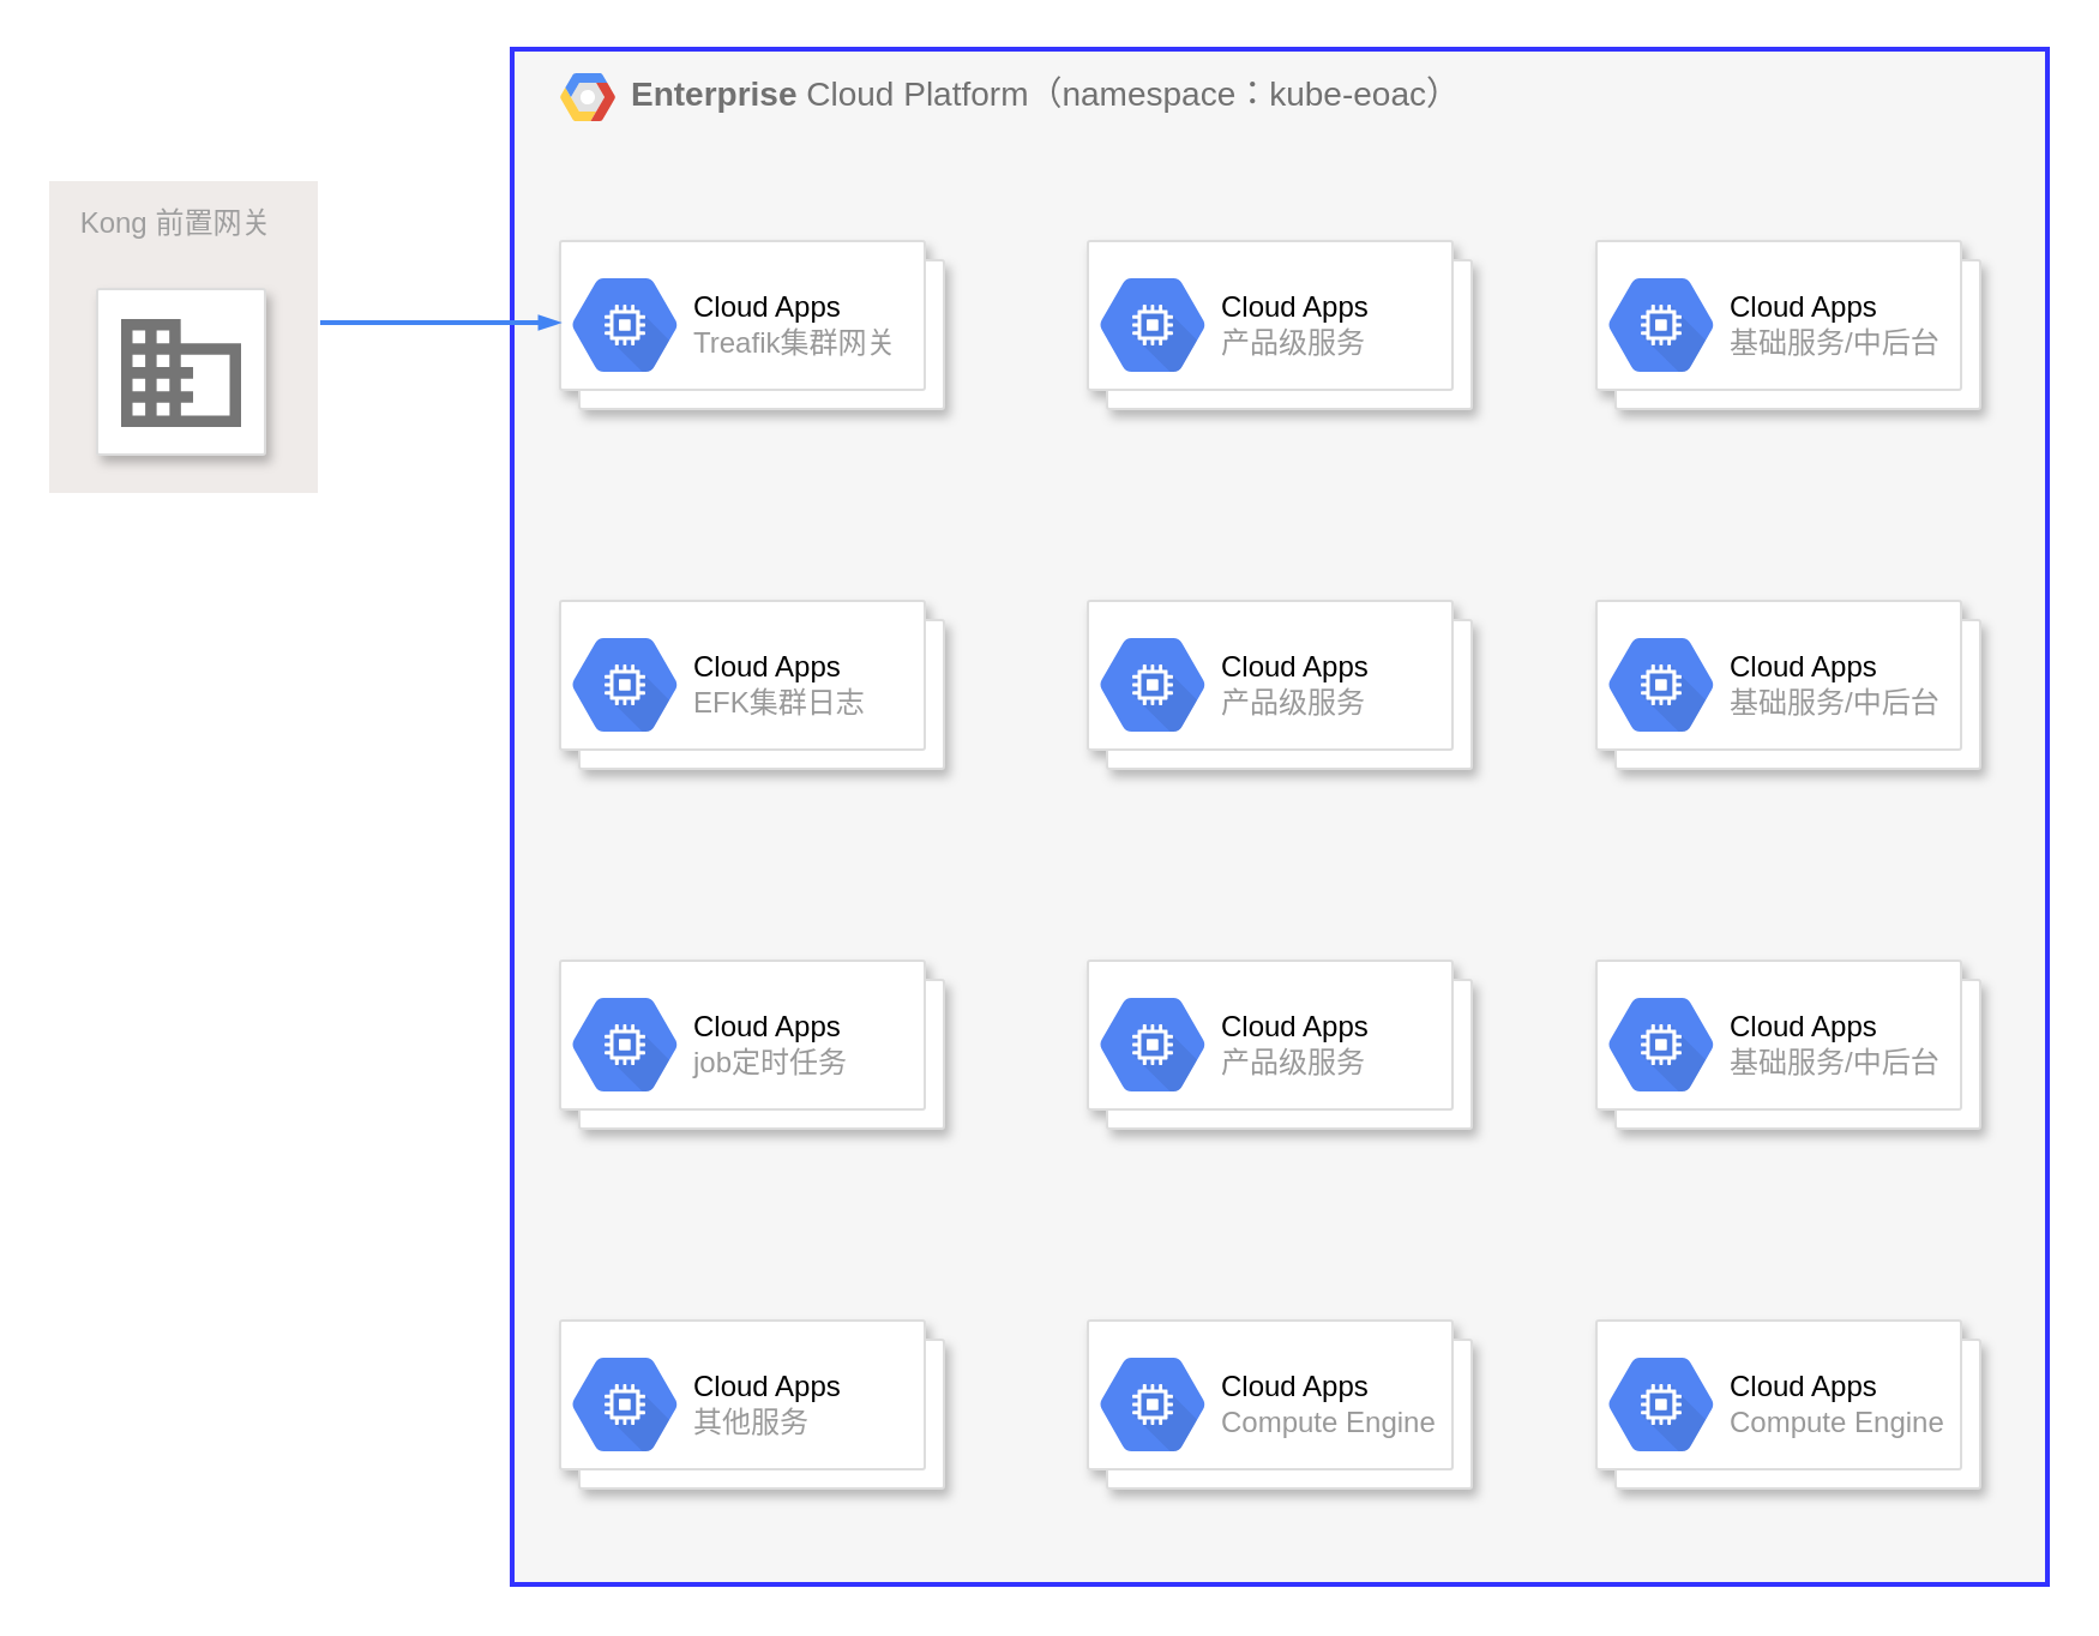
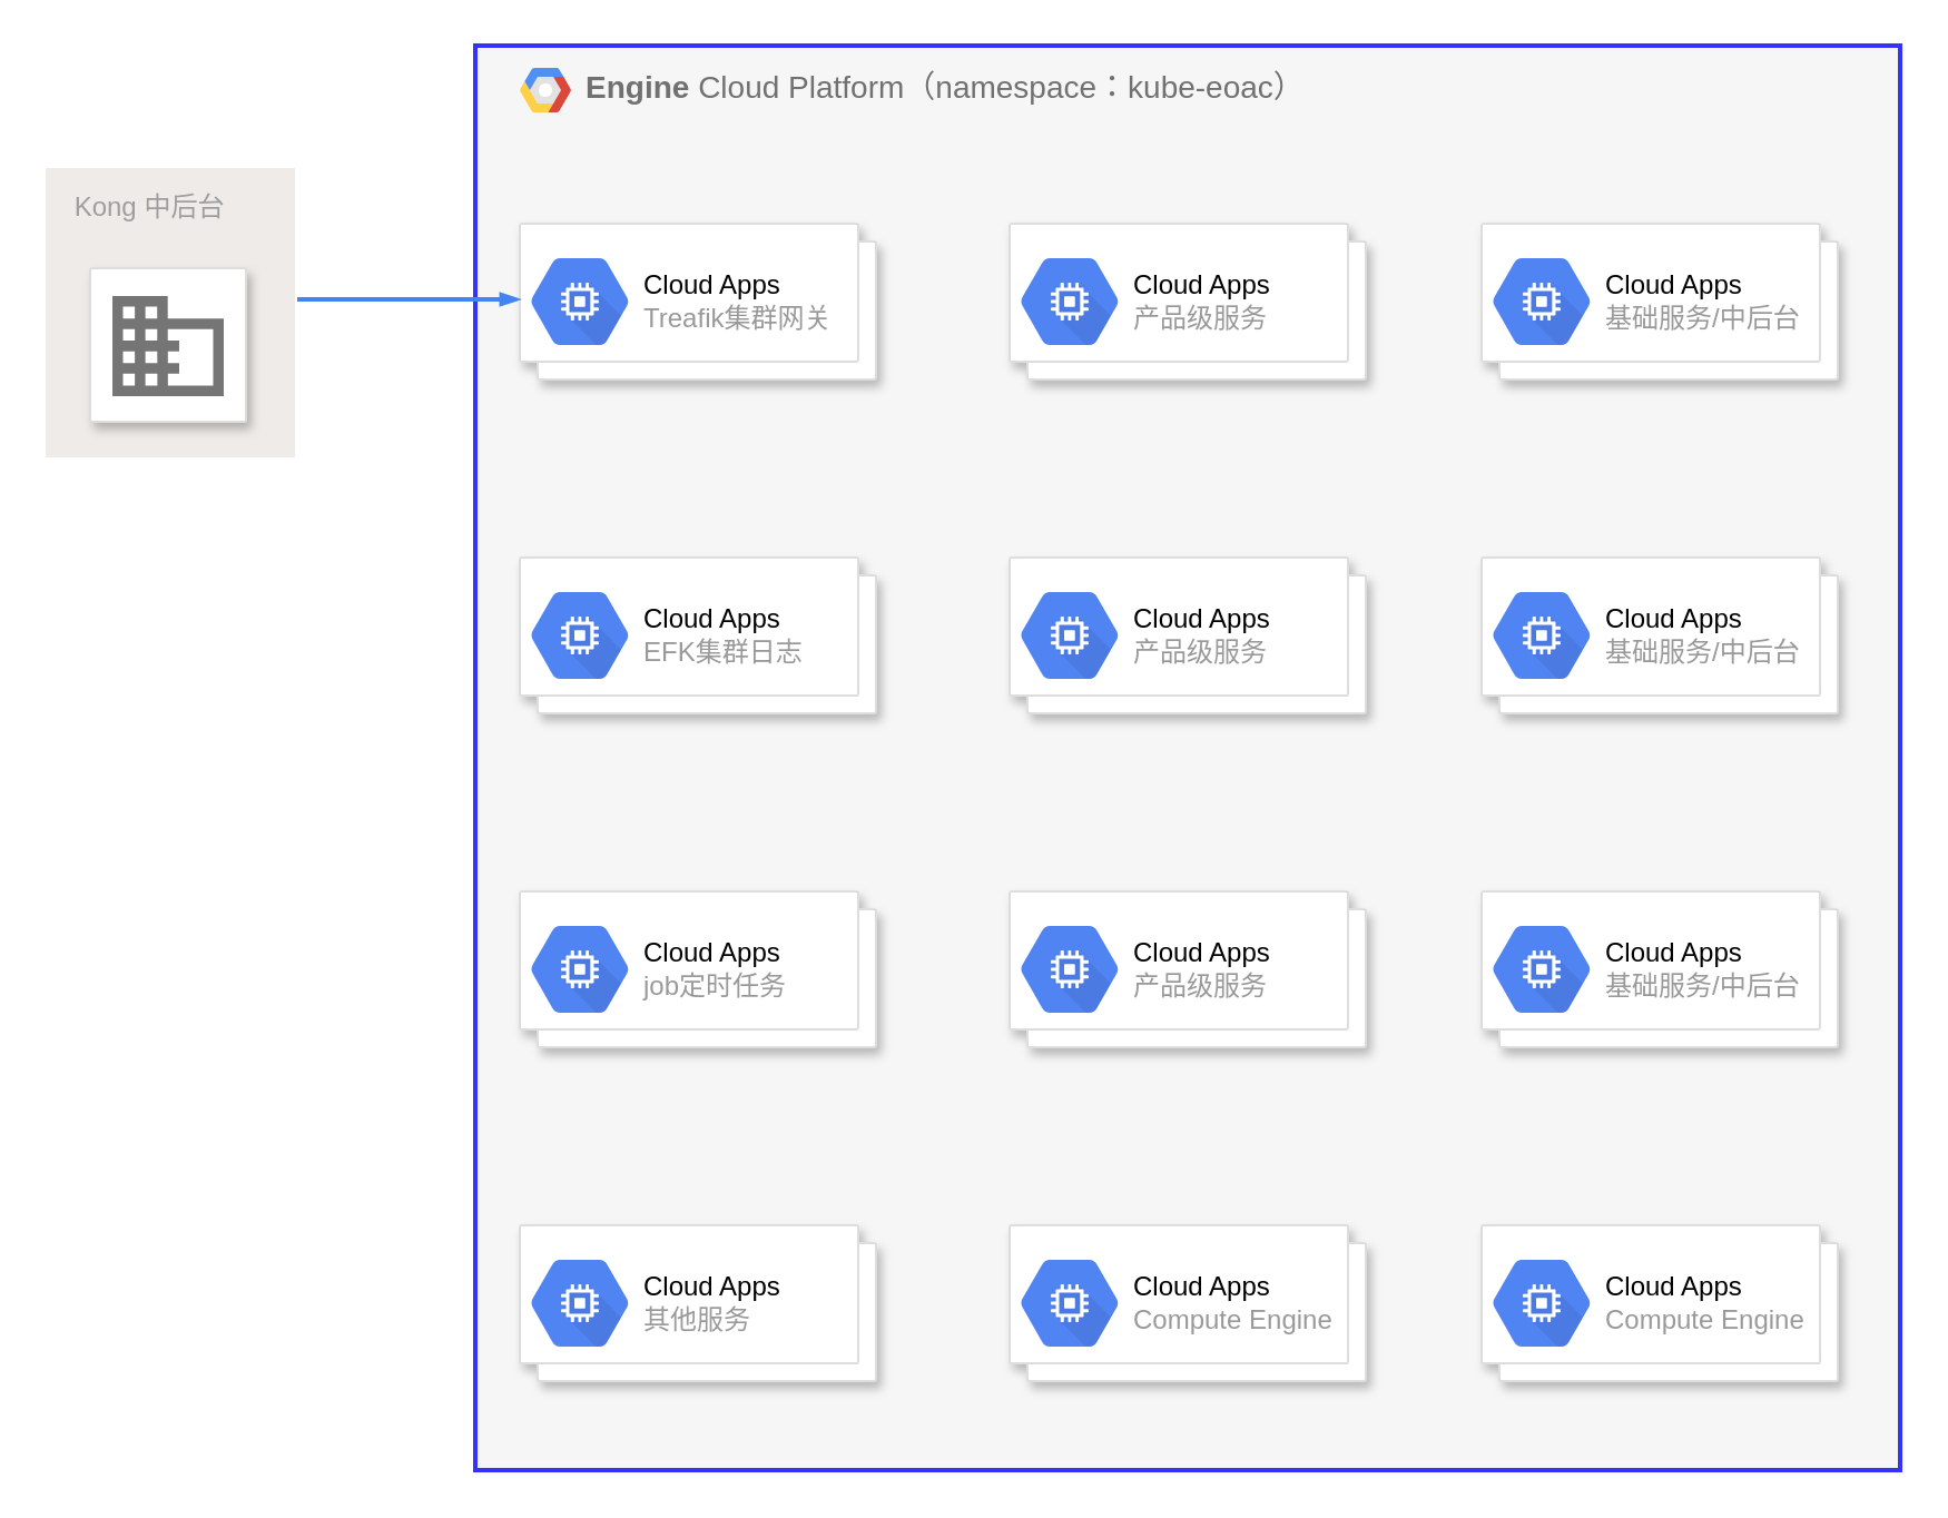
- <mxCell id="2" value="&lt;b&gt;Enterprise&amp;nbsp;&lt;/b&gt;Cloud Platform（namespace：kube-eoac）" style="fillColor=#F6F6F6;strokeColor=#3333FF;shadow=0;gradientColor=none;fontSize=14;align=left;spacing=10;fontColor=#717171;9E9E9E;verticalAlign=top;spacingTop=-4;fontStyle=0;spacingLeft=40;html=1;strokeWidth=2;" parent="1" vertex="1"><mxGeometry x="213" y="20" width="640" height="640" as="geometry" /></mxCell>
+ <mxCell id="2" value="&lt;b&gt;Engine&amp;nbsp;&lt;/b&gt;Cloud Platform（namespace：kube-eoac）" style="fillColor=#F6F6F6;strokeColor=#3333FF;shadow=0;gradientColor=none;fontSize=14;align=left;spacing=10;fontColor=#717171;9E9E9E;verticalAlign=top;spacingTop=-4;fontStyle=0;spacingLeft=40;html=1;strokeWidth=2;" parent="1" vertex="1"><mxGeometry x="213" y="20" width="640" height="640" as="geometry" /></mxCell>
- <mxCell id="28" value="&amp;nbsp;Kong 前置网关&lt;br&gt;" style="rounded=1;absoluteArcSize=1;arcSize=0;html=1;strokeColor=none;gradientColor=none;shadow=0;dashed=0;fontSize=12;fontColor=#9E9E9E;align=left;verticalAlign=top;spacing=10;spacingTop=-4;fillColor=#EFEBE9;" parent="1" vertex="1"><mxGeometry x="20" y="75" width="112" height="130" as="geometry" /></mxCell>
+ <mxCell id="28" value="&amp;nbsp;Kong 中后台&lt;br&gt;" style="rounded=1;absoluteArcSize=1;arcSize=0;html=1;strokeColor=none;gradientColor=none;shadow=0;dashed=0;fontSize=12;fontColor=#9E9E9E;align=left;verticalAlign=top;spacing=10;spacingTop=-4;fillColor=#EFEBE9;" parent="1" vertex="1"><mxGeometry x="20" y="75" width="112" height="130" as="geometry" /></mxCell>
